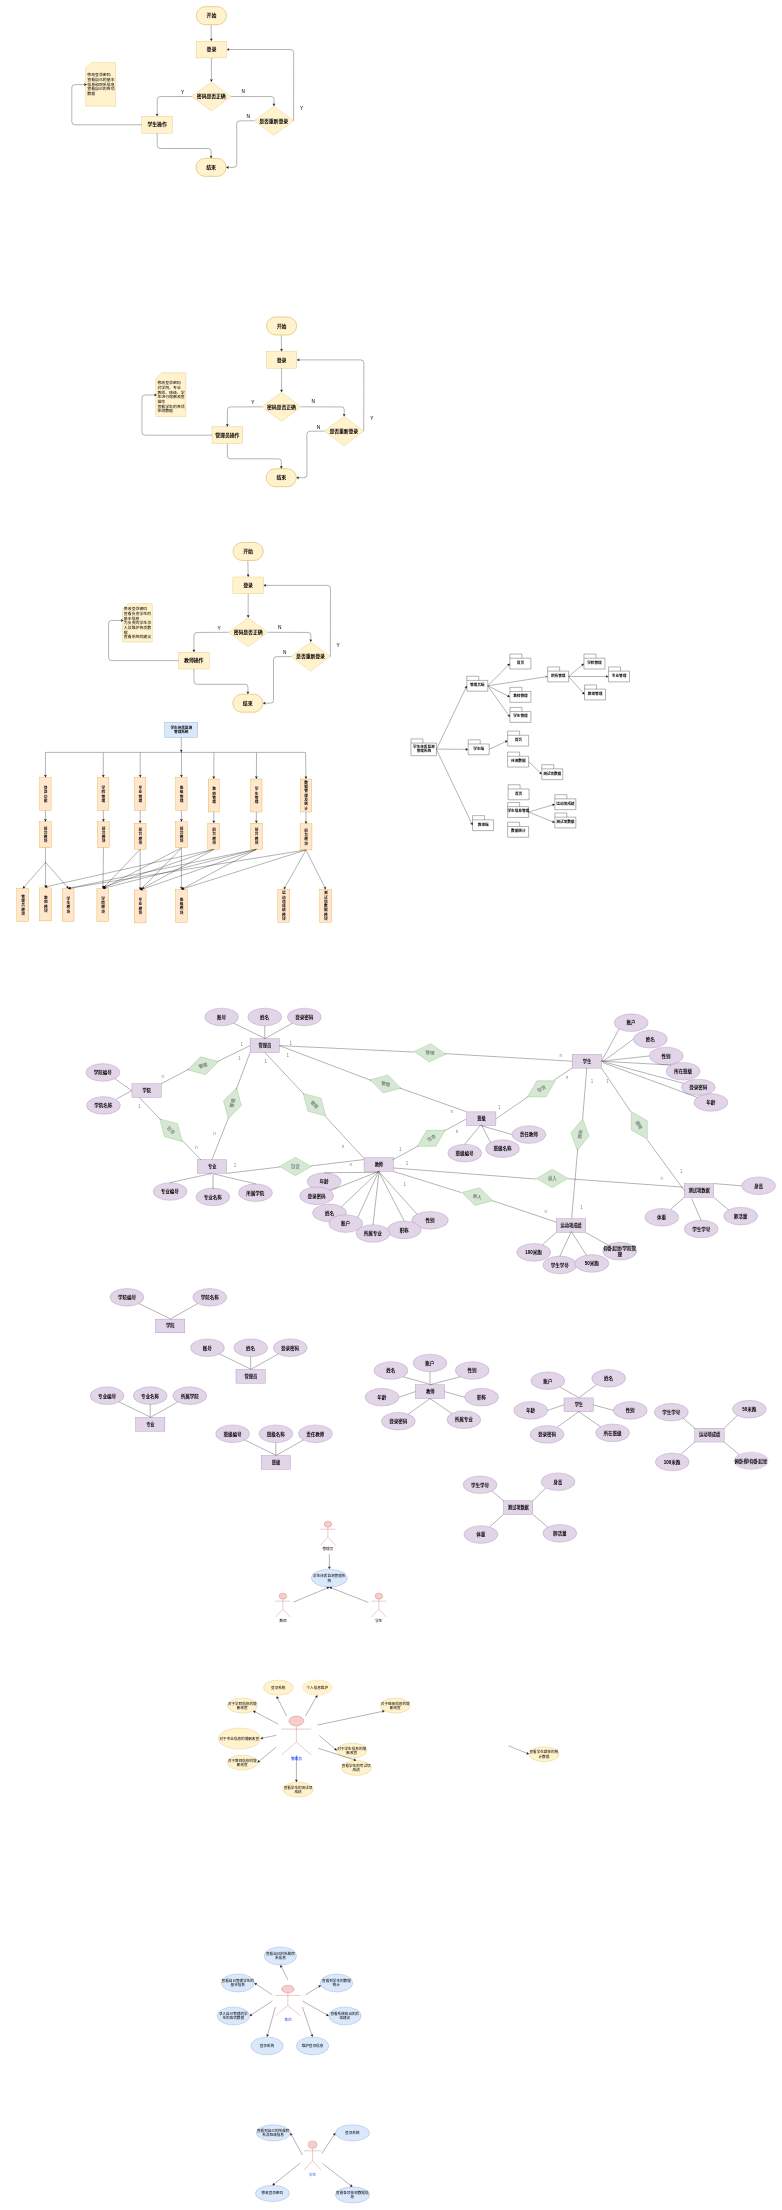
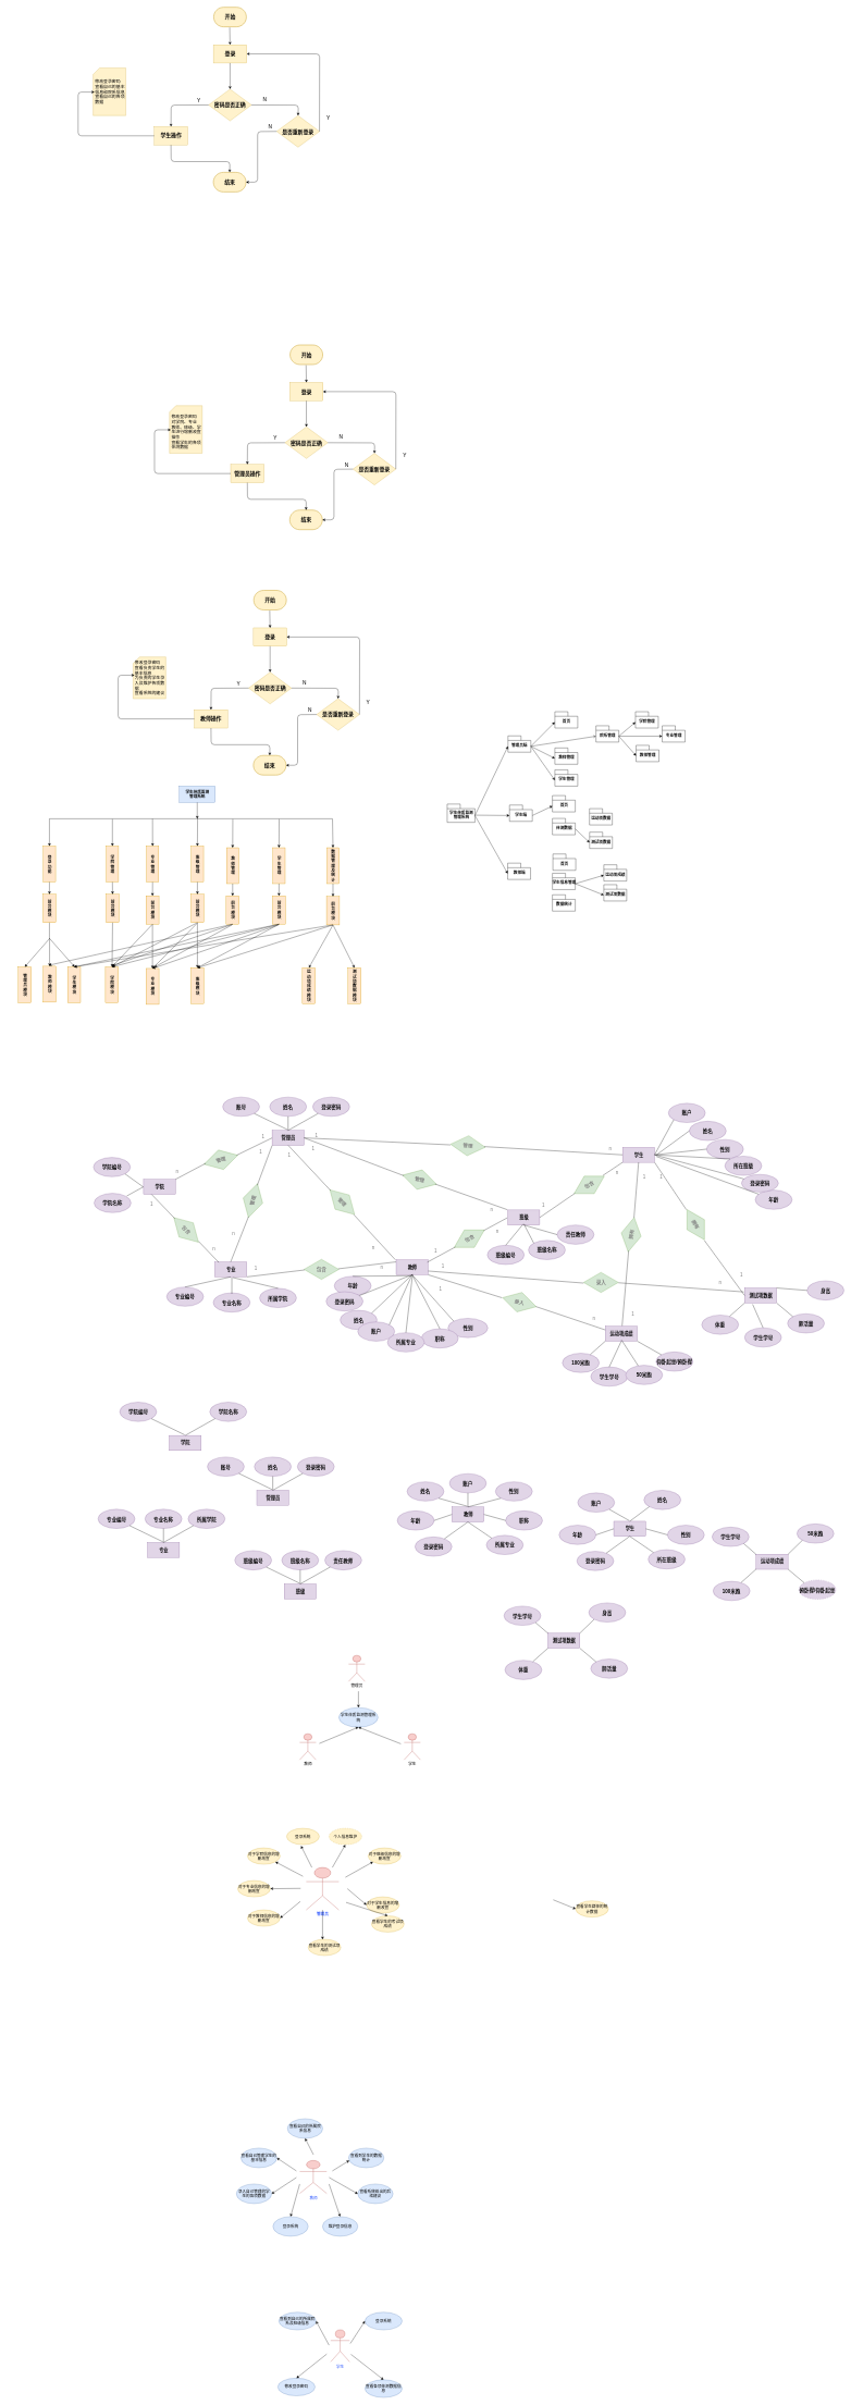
+ <mxCell id="407" value="运动项数据" style="shape=folder;fontStyle=1;spacingTop=10;tabWidth=40;tabHeight=14;tabPosition=left;html=1;" vertex="1" parent="1"><mxGeometry x="1806" y="2476" width="70" height="50" as="geometry" /></mxCell>
- <mxCell id="386" value="教师端" style="shape=folder;fontStyle=1;spacingTop=10;tabWidth=40;tabHeight=14;tabPosition=left;html=1;" vertex="1" parent="1"><mxGeometry x="1575.5" y="2718" width="70" height="50" as="geometry" /></mxCell>
+ <mxCell id="386" value="教师端" style="shape=folder;fontStyle=1;spacingTop=10;tabWidth=40;tabHeight=14;tabPosition=left;html=1;" vertex="1" parent="1"><mxGeometry x="1555.5" y="2643" width="70" height="50" as="geometry" /></mxCell>
- <mxCell id="212" value="仰卧起坐/学院管理" style="ellipse;whiteSpace=wrap;html=1;fillColor=#e1d5e7;strokeColor=#9673a6;fontStyle=1;fontSize=15;" parent="1" vertex="1"><mxGeometry x="2010" y="4141" width="113" height="59" as="geometry" /></mxCell>
+ <mxCell id="212" value="仰卧起坐/俯卧撑" style="ellipse;whiteSpace=wrap;html=1;fillColor=#e1d5e7;strokeColor=#9673a6;fontStyle=1;fontSize=15;" parent="1" vertex="1"><mxGeometry x="2010" y="4141" width="113" height="59" as="geometry" /></mxCell>
- <mxCell id="11" value="对于班级信息的增删改查" style="ellipse;whiteSpace=wrap;html=1;fillColor=#fff2cc;strokeColor=#d6b656;" parent="1" vertex="1"><mxGeometry x="1268" y="5661" width="100" height="50" as="geometry" /></mxCell>
+ <mxCell id="11" value="对于班级信息的增删改查" style="ellipse;whiteSpace=wrap;html=1;fillColor=#fff2cc;strokeColor=#d6b656;" parent="1" vertex="1"><mxGeometry x="1128" y="5661" width="100" height="50" as="geometry" /></mxCell>
- <mxCell id="9" value="对于专业信息的增删改查" style="ellipse;whiteSpace=wrap;html=1;fillColor=#fff2cc;strokeColor=#d6b656;" parent="1" vertex="1"><mxGeometry x="728" y="5761" width="140" height="70" as="geometry" /></mxCell>
+ <mxCell id="9" value="对于专业信息的增删改查" style="ellipse;whiteSpace=wrap;html=1;fillColor=#fff2cc;strokeColor=#d6b656;" parent="1" vertex="1"><mxGeometry x="728" y="5761" width="100" height="50" as="geometry" /></mxCell>
